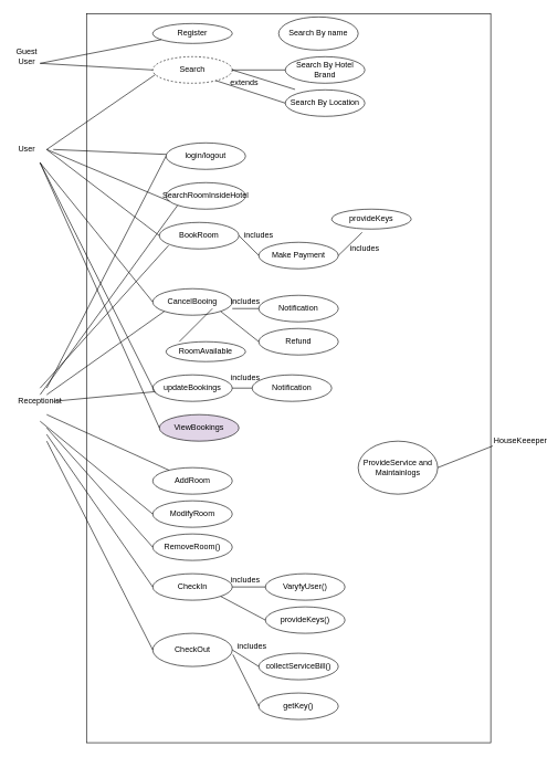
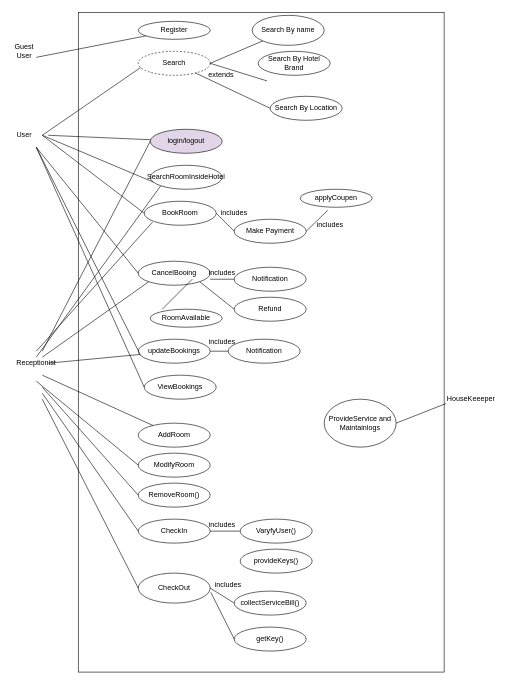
- <mxCell id="52" value="" style="endArrow=none;html=1;exitX=1;exitY=1;exitDx=0;exitDy=0;entryX=0;entryY=0.5;entryDx=0;entryDy=0;" edge="1" parent="1" source="3" target="5"><mxGeometry width="50" height="50" relative="1" as="geometry"><mxPoint x="380" y="235" as="sourcePoint" /><mxPoint x="430" y="185" as="targetPoint" /></mxGeometry></mxCell>
- <mxCell id="9" value="" style="endArrow=none;html=1;exitX=1;exitY=0.5;exitDx=0;exitDy=0;" edge="1" parent="1" source="5" target="7"><mxGeometry width="50" height="50" relative="1" as="geometry"><mxPoint x="380" y="185" as="sourcePoint" /><mxPoint x="430" y="135" as="targetPoint" /></mxGeometry></mxCell>
+ <mxCell id="9" value="" style="endArrow=none;html=1;entryX=0;entryY=1;entryDx=0;entryDy=0;exitX=1;exitY=0.5;exitDx=0;exitDy=0;" edge="1" parent="1" source="5" target="6"><mxGeometry width="50" height="50" relative="1" as="geometry"><mxPoint x="380" y="185" as="sourcePoint" /><mxPoint x="430" y="135" as="targetPoint" /></mxGeometry></mxCell>
- <mxCell id="8" value="Search By Location" style="ellipse;whiteSpace=wrap;html=1;" vertex="1" parent="1"><mxGeometry x="430" y="135" width="120" height="40" as="geometry" /></mxCell>
+ <mxCell id="8" value="Search By Location" style="ellipse;whiteSpace=wrap;html=1;" vertex="1" parent="1"><mxGeometry x="450" y="160" width="120" height="40" as="geometry" /></mxCell>
- <mxCell id="13" value="login/logout" style="ellipse;whiteSpace=wrap;html=1;" vertex="1" parent="1"><mxGeometry x="250" y="215" width="120" height="40" as="geometry" /></mxCell>
+ <mxCell id="13" value="login/logout" style="ellipse;whiteSpace=wrap;html=1;fillColor=#e1d5e7;" vertex="1" parent="1"><mxGeometry x="250" y="215" width="120" height="40" as="geometry" /></mxCell>
- <mxCell id="19" value="provideKeys" style="ellipse;whiteSpace=wrap;html=1;" vertex="1" parent="1"><mxGeometry x="500" y="315" width="120" height="30" as="geometry" /></mxCell>
+ <mxCell id="19" value="applyCoupen" style="ellipse;whiteSpace=wrap;html=1;" vertex="1" parent="1"><mxGeometry x="500" y="315" width="120" height="30" as="geometry" /></mxCell>
- <mxCell id="34" value="ViewBookings" style="ellipse;whiteSpace=wrap;html=1;fillColor=#e1d5e7;" vertex="1" parent="1"><mxGeometry x="240" y="625" width="120" height="40" as="geometry" /></mxCell>
+ <mxCell id="34" value="ViewBookings" style="ellipse;whiteSpace=wrap;html=1;" vertex="1" parent="1"><mxGeometry x="240" y="625" width="120" height="40" as="geometry" /></mxCell>
- <mxCell id="45" value="" style="endArrow=none;html=1;exitX=1;exitY=1;exitDx=0;exitDy=0;entryX=0;entryY=0.5;entryDx=0;entryDy=0;" edge="1" parent="1" source="38" target="41"><mxGeometry width="50" height="50" relative="1" as="geometry"><mxPoint x="380" y="985" as="sourcePoint" /><mxPoint x="430" y="935" as="targetPoint" /></mxGeometry></mxCell>
